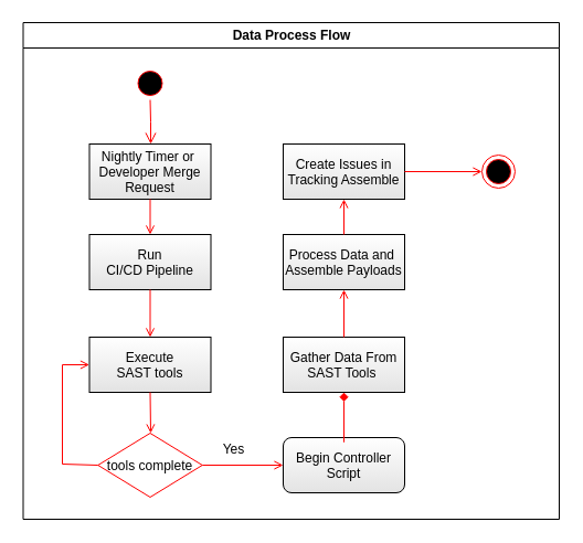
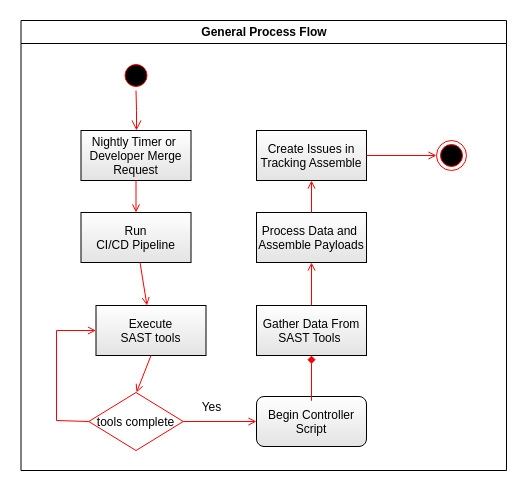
- <mxCell id="2" value="Data Process Flow" style="swimlane;whiteSpace=wrap;swimlaneFillColor=none;" parent="1" vertex="1"><mxGeometry x="20.5" y="20" width="485.5" height="450" as="geometry" /></mxCell>
+ <mxCell id="2" value="General Process Flow" style="swimlane;whiteSpace=wrap;swimlaneFillColor=none;" parent="1" vertex="1"><mxGeometry x="20.5" y="20" width="485.5" height="450" as="geometry" /></mxCell>
- <mxCell id="8" value="Execute&#10;SAST tools" style="gradientColor=#e3e3e3;" parent="2" vertex="1"><mxGeometry x="60" y="285" width="110" height="50" as="geometry" /></mxCell>
+ <mxCell id="8" value="Execute&#10;SAST tools" style="gradientColor=#e3e3e3;" parent="2" vertex="1"><mxGeometry x="75" y="285" width="110" height="50" as="geometry" /></mxCell>
